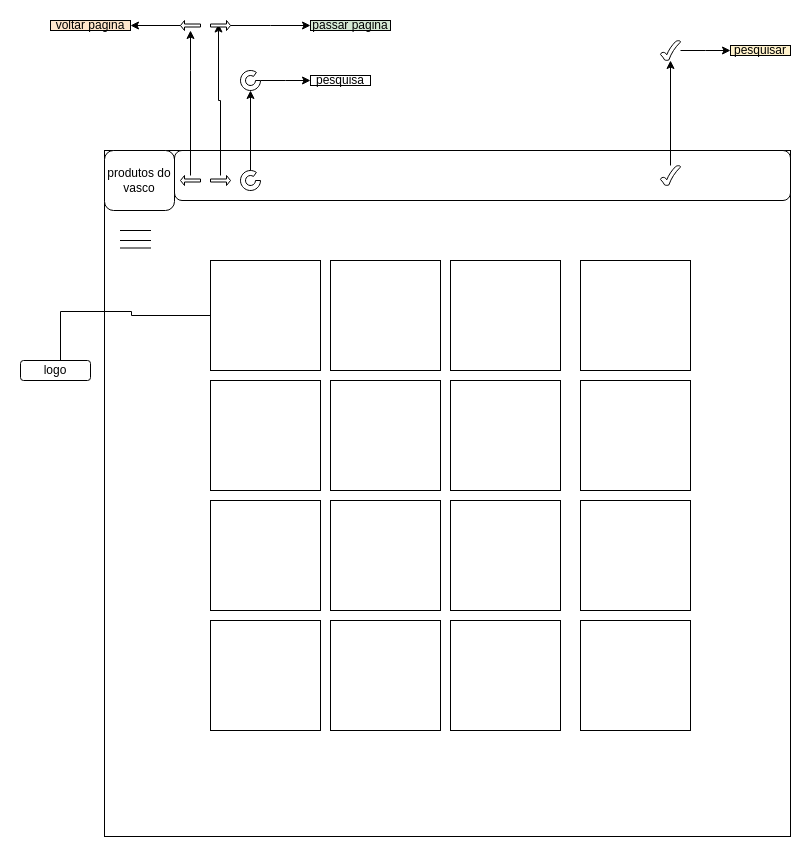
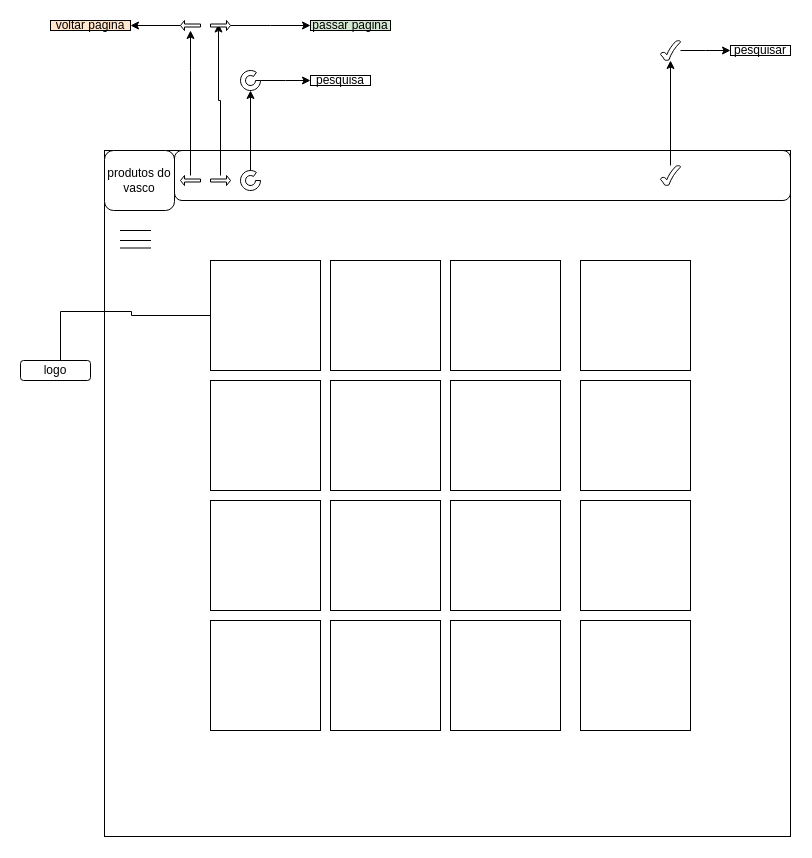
- <mxCell id="24" value="pesquisar" style="rounded=0;whiteSpace=wrap;html=1;fillColor=#fff2cc;" vertex="1" parent="1"><mxGeometry x="730" y="45" width="60" height="10" as="geometry" /></mxCell>
+ <mxCell id="24" value="pesquisar" style="rounded=0;whiteSpace=wrap;html=1;" vertex="1" parent="1"><mxGeometry x="730" y="45" width="60" height="10" as="geometry" /></mxCell>
